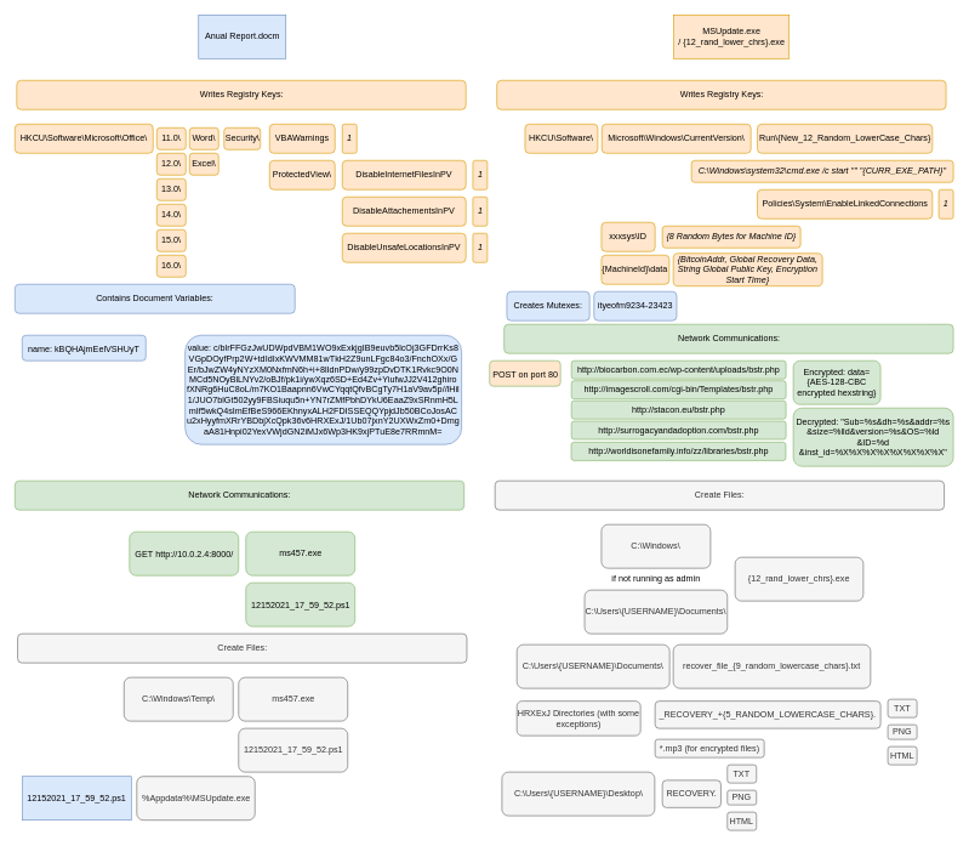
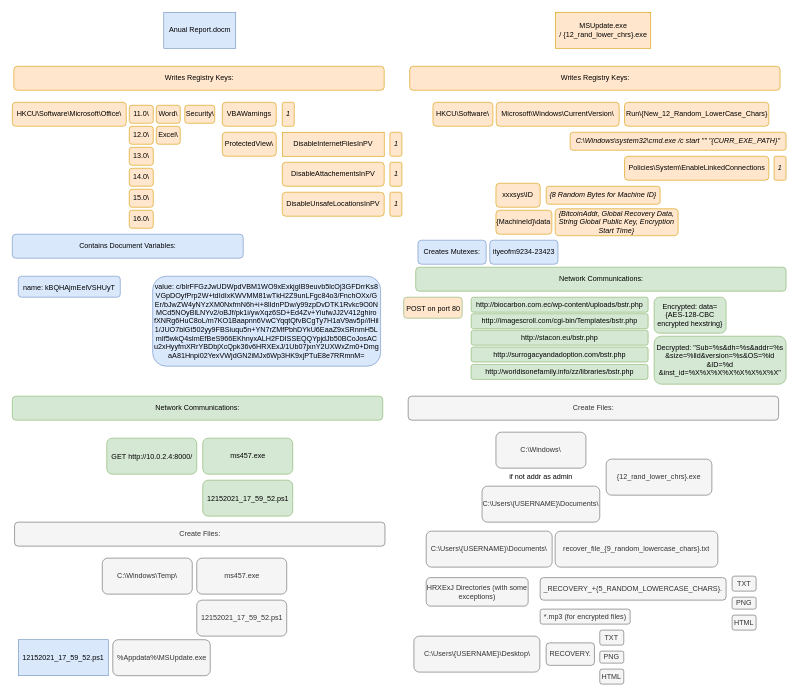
- <mxCell id="7" value="DisableInternetFilesInPV" style="rounded=1;whiteSpace=wrap;html=1;fillColor=#ffe6cc;strokeColor=#d79b00;" vertex="1" parent="1"><mxGeometry x="470" y="220" width="170" height="40" as="geometry" /></mxCell>
+ <mxCell id="7" value="DisableInternetFilesInPV" style="whiteSpace=wrap;html=1;fillColor=#ffe6cc;strokeColor=#d79b00;rounded=0;" vertex="1" parent="1"><mxGeometry x="470" y="220" width="170" height="40" as="geometry" /></mxCell>
- <mxCell id="36" value="if not running as admin" style="text;html=1;strokeColor=none;fillColor=none;align=center;verticalAlign=middle;whiteSpace=wrap;rounded=0;" vertex="1" parent="1"><mxGeometry x="836.88" y="780" width="128.75" height="30" as="geometry" /></mxCell>
+ <mxCell id="36" value="if not addr as admin" style="text;html=1;strokeColor=none;fillColor=none;align=center;verticalAlign=middle;whiteSpace=wrap;rounded=0;" vertex="1" parent="1"><mxGeometry x="836.88" y="780" width="128.75" height="30" as="geometry" /></mxCell>
